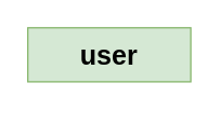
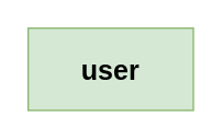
- <mxCell id="2" value="user" style="rounded=0;whiteSpace=wrap;html=1;fillColor=#d5e8d4;strokeColor=#82b366;fontStyle=1;fontSize=20;" vertex="1" parent="1"><mxGeometry x="20" y="20" width="120" height="40" as="geometry" /></mxCell>
+ <mxCell id="2" value="user" style="rounded=0;whiteSpace=wrap;html=1;fillColor=#d5e8d4;strokeColor=#82b366;fontStyle=1;fontSize=20;" vertex="1" parent="1"><mxGeometry x="20" y="20" width="120" height="60" as="geometry" /></mxCell>
